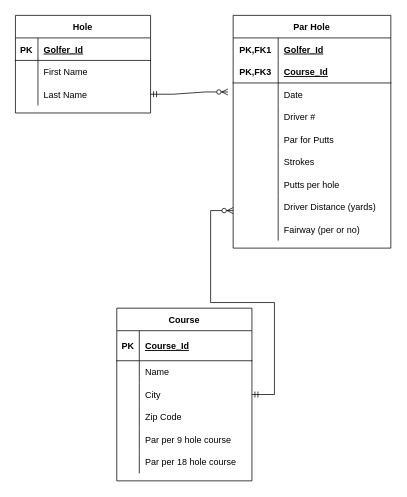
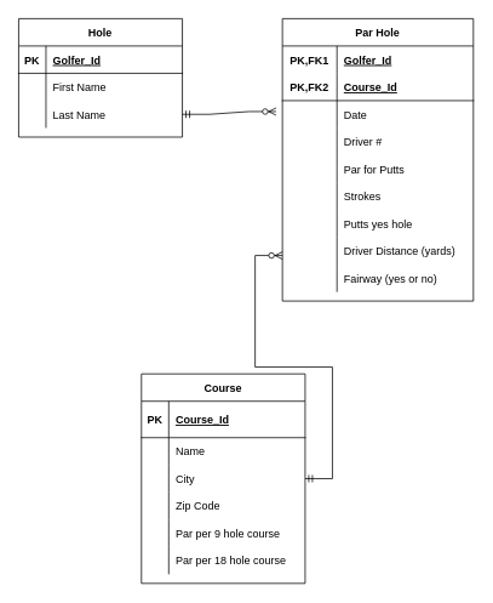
- <mxCell id="36" value="PK,FK3" style="shape=partialRectangle;connectable=0;fillColor=none;top=0;left=0;bottom=0;right=0;fontStyle=1;overflow=hidden;" vertex="1" parent="35"><mxGeometry width="60" height="30" as="geometry"><mxRectangle width="60" height="30" as="alternateBounds" /></mxGeometry></mxCell>
+ <mxCell id="36" value="PK,FK2" style="shape=partialRectangle;connectable=0;fillColor=none;top=0;left=0;bottom=0;right=0;fontStyle=1;overflow=hidden;" vertex="1" parent="35"><mxGeometry width="60" height="30" as="geometry"><mxRectangle width="60" height="30" as="alternateBounds" /></mxGeometry></mxCell>
- <mxCell id="52" value="Putts per hole" style="shape=partialRectangle;connectable=0;fillColor=none;top=0;left=0;bottom=0;right=0;align=left;spacingLeft=6;overflow=hidden;" vertex="1" parent="50"><mxGeometry x="60" width="150" height="30" as="geometry"><mxRectangle width="150" height="30" as="alternateBounds" /></mxGeometry></mxCell>
+ <mxCell id="52" value="Putts yes hole" style="shape=partialRectangle;connectable=0;fillColor=none;top=0;left=0;bottom=0;right=0;align=left;spacingLeft=6;overflow=hidden;" vertex="1" parent="50"><mxGeometry x="60" width="150" height="30" as="geometry"><mxRectangle width="150" height="30" as="alternateBounds" /></mxGeometry></mxCell>
- <mxCell id="58" value="Fairway (per or no)" style="shape=partialRectangle;connectable=0;fillColor=none;top=0;left=0;bottom=0;right=0;align=left;spacingLeft=6;overflow=hidden;" vertex="1" parent="56"><mxGeometry x="60" width="150" height="30" as="geometry"><mxRectangle width="150" height="30" as="alternateBounds" /></mxGeometry></mxCell>
+ <mxCell id="58" value="Fairway (yes or no)" style="shape=partialRectangle;connectable=0;fillColor=none;top=0;left=0;bottom=0;right=0;align=left;spacingLeft=6;overflow=hidden;" vertex="1" parent="56"><mxGeometry x="60" width="150" height="30" as="geometry"><mxRectangle width="150" height="30" as="alternateBounds" /></mxGeometry></mxCell>
